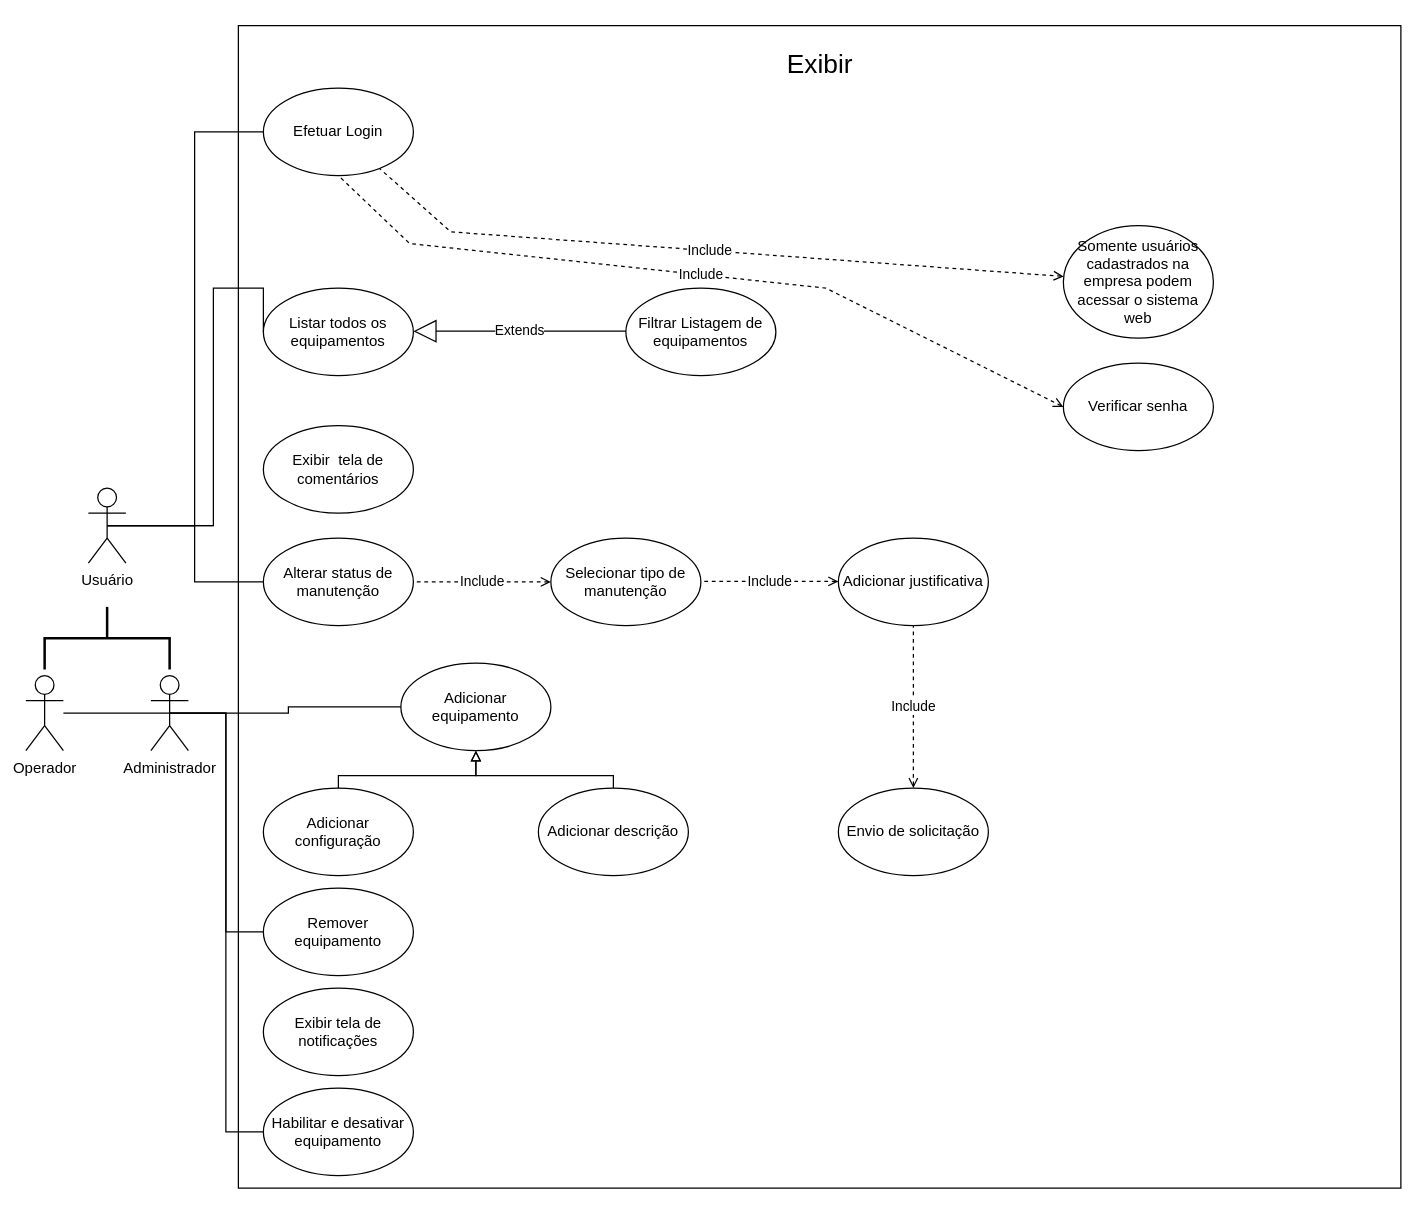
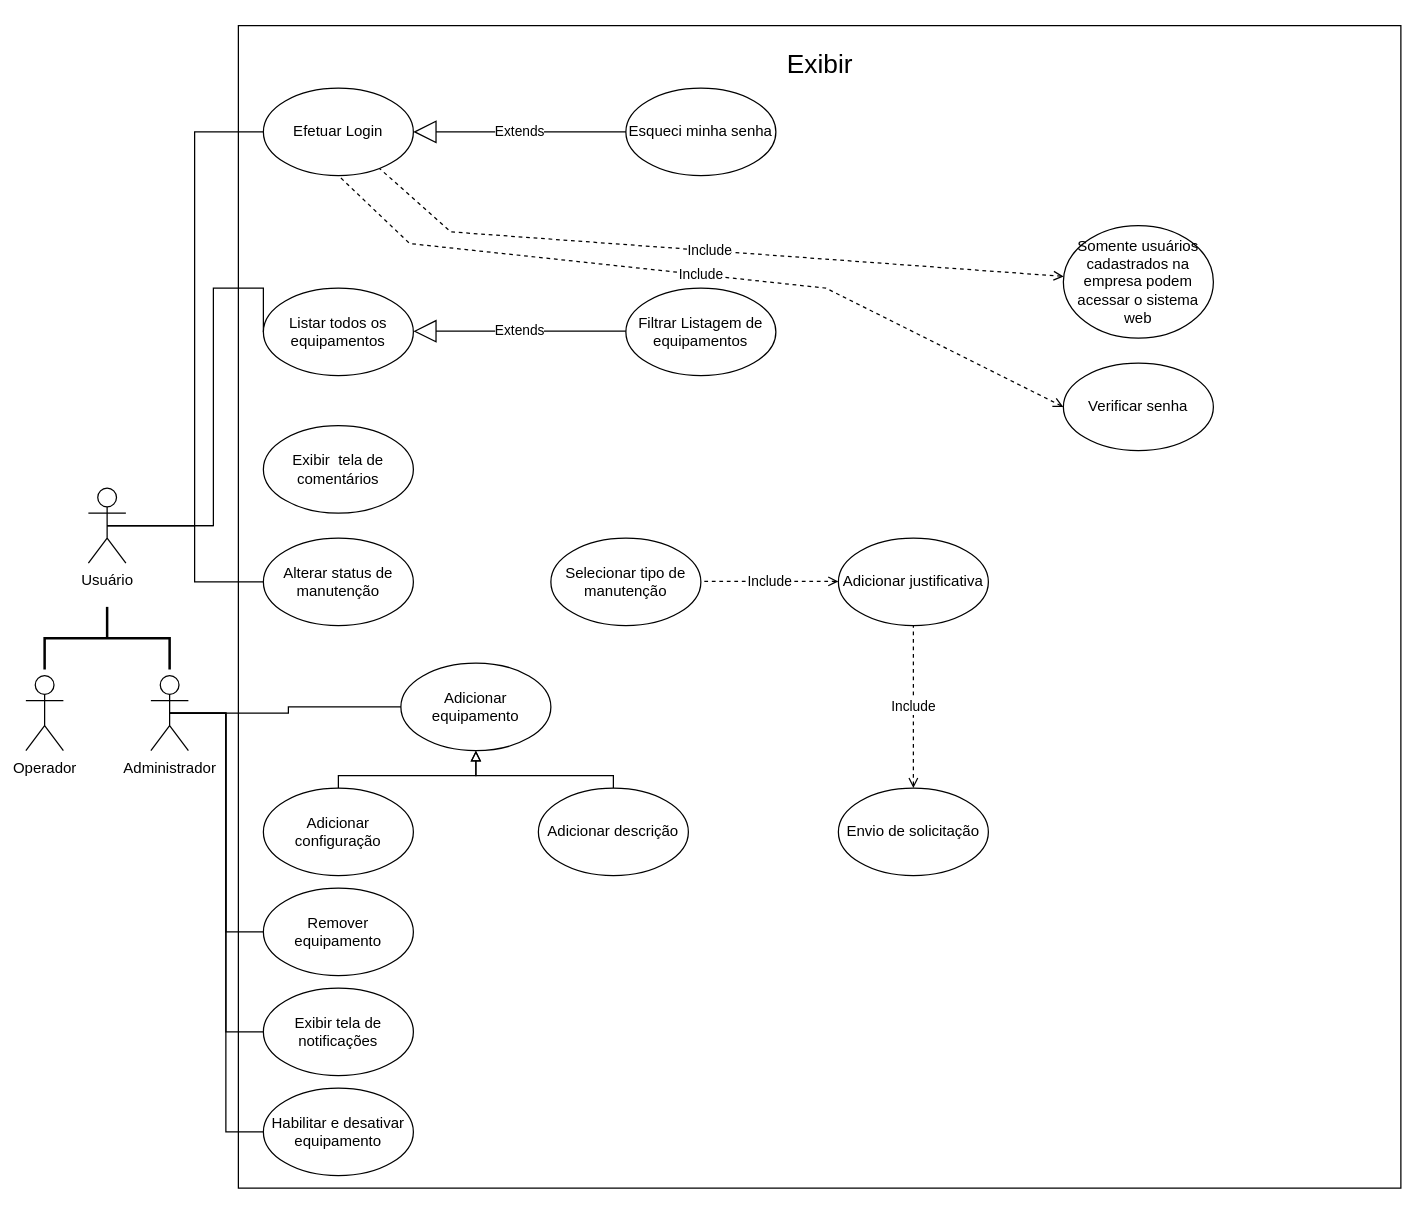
+ <mxCell id="34" value="Extends" style="endArrow=block;endSize=16;endFill=0;html=1;rounded=0;exitX=0;exitY=0.5;exitDx=0;exitDy=0;" edge="1" parent="1" source="10" target="9"><mxGeometry width="160" relative="1" as="geometry"><mxPoint x="420" y="230" as="sourcePoint" /><mxPoint x="580" y="230" as="targetPoint" /></mxGeometry></mxCell>
+ <mxCell id="10" value="Esqueci minha senha" style="ellipse;whiteSpace=wrap;html=1;" vertex="1" parent="1"><mxGeometry x="500" y="70" width="120" height="70" as="geometry" /></mxCell>
- <mxCell id="37" value="Include" style="endArrow=none;endSize=12;dashed=1;html=1;rounded=0;startArrow=open;startFill=0;endFill=0;" edge="1" parent="1" source="18" target="17"><mxGeometry width="160" relative="1" as="geometry"><mxPoint x="432.08" y="410.74" as="sourcePoint" /><mxPoint x="374.999" y="360.002" as="targetPoint" /><Array as="points"><mxPoint x="440" y="465" /></Array></mxGeometry></mxCell>
- <mxCell id="29" style="edgeStyle=orthogonalEdgeStyle;rounded=0;orthogonalLoop=1;jettySize=auto;html=1;exitX=0.5;exitY=0.5;exitDx=0;exitDy=0;exitPerimeter=0;endArrow=none;endFill=0;" edge="1" parent="1" source="31" target="32"><mxGeometry relative="1" as="geometry" /></mxCell>
+ <mxCell id="29" style="edgeStyle=orthogonalEdgeStyle;rounded=0;orthogonalLoop=1;jettySize=auto;html=1;exitX=0.5;exitY=0.5;exitDx=0;exitDy=0;exitPerimeter=0;entryX=0;entryY=0.5;entryDx=0;entryDy=0;endArrow=none;endFill=0;" edge="1" parent="1" source="31" target="24"><mxGeometry relative="1" as="geometry" /></mxCell>
